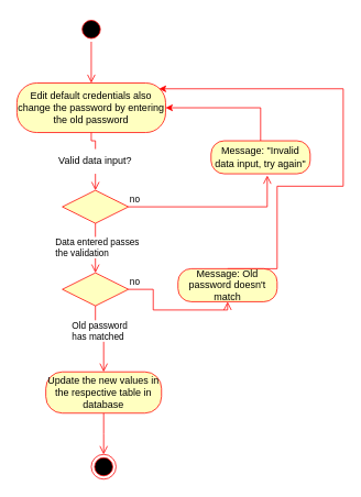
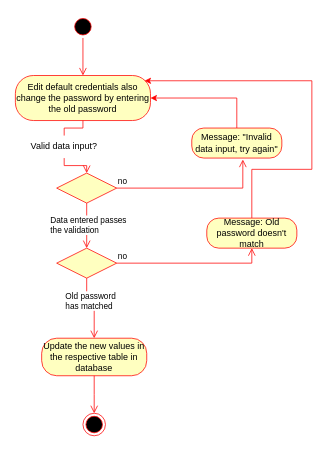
- <mxCell id="9" value="Valid data input?" style="text;html=1;strokeColor=none;fillColor=none;align=center;verticalAlign=middle;whiteSpace=wrap;rounded=0;" parent="1" vertex="1"><mxGeometry x="65" y="180" width="100" height="30" as="geometry" /></mxCell>
+ <mxCell id="9" value="Valid data input?" style="text;html=1;strokeColor=none;fillColor=none;align=center;verticalAlign=middle;whiteSpace=wrap;rounded=0;" parent="1" vertex="1"><mxGeometry x="35" y="180" width="100" height="30" as="geometry" /></mxCell>
- <mxCell id="17" value="Message: Old password doesn't match" style="rounded=1;whiteSpace=wrap;html=1;arcSize=40;fontColor=#000000;fillColor=#ffffc0;strokeColor=#ff0000;" vertex="1" parent="1"><mxGeometry x="215" y="325" width="120" height="40" as="geometry" /></mxCell>
+ <mxCell id="17" value="Message: Old password doesn't match" style="rounded=1;whiteSpace=wrap;html=1;arcSize=40;fontColor=#000000;fillColor=#ffffc0;strokeColor=#ff0000;" vertex="1" parent="1"><mxGeometry x="275" y="290" width="120" height="40" as="geometry" /></mxCell>
